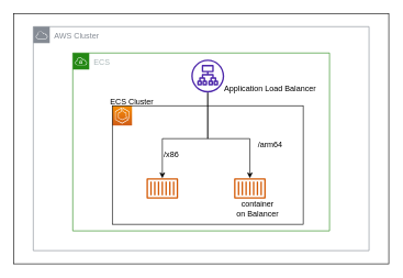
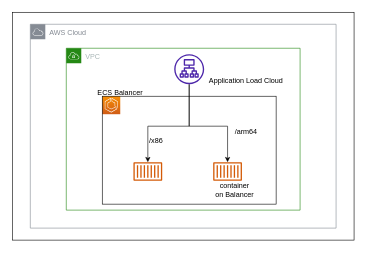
- <mxCell id="3" value="AWS Cluster" style="sketch=0;outlineConnect=0;gradientColor=none;html=1;whiteSpace=wrap;fontSize=12;fontStyle=0;shape=mxgraph.aws4.group;grIcon=mxgraph.aws4.group_aws_cloud;strokeColor=#858B94;fillColor=none;verticalAlign=top;align=left;spacingLeft=30;fontColor=#858B94;dashed=0;" vertex="1" parent="1"><mxGeometry x="50" y="40" width="510" height="340" as="geometry" /></mxCell>
+ <mxCell id="3" value="AWS Cloud" style="sketch=0;outlineConnect=0;gradientColor=none;html=1;whiteSpace=wrap;fontSize=12;fontStyle=0;shape=mxgraph.aws4.group;grIcon=mxgraph.aws4.group_aws_cloud;strokeColor=#858B94;fillColor=none;verticalAlign=top;align=left;spacingLeft=30;fontColor=#858B94;dashed=0;" vertex="1" parent="1"><mxGeometry x="50" y="40" width="510" height="340" as="geometry" /></mxCell>
- <mxCell id="13" value="ECS" style="points=[[0,0],[0.25,0],[0.5,0],[0.75,0],[1,0],[1,0.25],[1,0.5],[1,0.75],[1,1],[0.75,1],[0.5,1],[0.25,1],[0,1],[0,0.75],[0,0.5],[0,0.25]];outlineConnect=0;gradientColor=none;html=1;whiteSpace=wrap;fontSize=12;fontStyle=0;container=1;pointerEvents=0;collapsible=0;recursiveResize=0;shape=mxgraph.aws4.group;grIcon=mxgraph.aws4.group_vpc;strokeColor=#248814;fillColor=none;verticalAlign=top;align=left;spacingLeft=30;fontColor=#AAB7B8;dashed=0;" vertex="1" parent="1"><mxGeometry x="110" y="80" width="390" height="270" as="geometry" /></mxCell>
+ <mxCell id="13" value="VPC" style="points=[[0,0],[0.25,0],[0.5,0],[0.75,0],[1,0],[1,0.25],[1,0.5],[1,0.75],[1,1],[0.75,1],[0.5,1],[0.25,1],[0,1],[0,0.75],[0,0.5],[0,0.25]];outlineConnect=0;gradientColor=none;html=1;whiteSpace=wrap;fontSize=12;fontStyle=0;container=1;pointerEvents=0;collapsible=0;recursiveResize=0;shape=mxgraph.aws4.group;grIcon=mxgraph.aws4.group_vpc;strokeColor=#248814;fillColor=none;verticalAlign=top;align=left;spacingLeft=30;fontColor=#AAB7B8;dashed=0;" vertex="1" parent="1"><mxGeometry x="110" y="80" width="390" height="270" as="geometry" /></mxCell>
- <mxCell id="15" value="Application Load Balancer" style="text;html=1;strokeColor=none;fillColor=none;align=center;verticalAlign=middle;whiteSpace=wrap;rounded=0;" vertex="1" parent="13"><mxGeometry x="220" y="40" width="160" height="30" as="geometry" /></mxCell>
+ <mxCell id="15" value="Application Load Cloud" style="text;html=1;strokeColor=none;fillColor=none;align=center;verticalAlign=middle;whiteSpace=wrap;rounded=0;" vertex="1" parent="13"><mxGeometry x="220" y="40" width="160" height="30" as="geometry" /></mxCell>
- <mxCell id="16" value="ECS Cluster" style="text;html=1;strokeColor=none;fillColor=none;align=center;verticalAlign=middle;whiteSpace=wrap;rounded=0;" vertex="1" parent="13"><mxGeometry x="10" y="60" width="160" height="30" as="geometry" /></mxCell>
+ <mxCell id="16" value="ECS Balancer" style="text;html=1;strokeColor=none;fillColor=none;align=center;verticalAlign=middle;whiteSpace=wrap;rounded=0;" vertex="1" parent="13"><mxGeometry x="10" y="60" width="160" height="30" as="geometry" /></mxCell>
